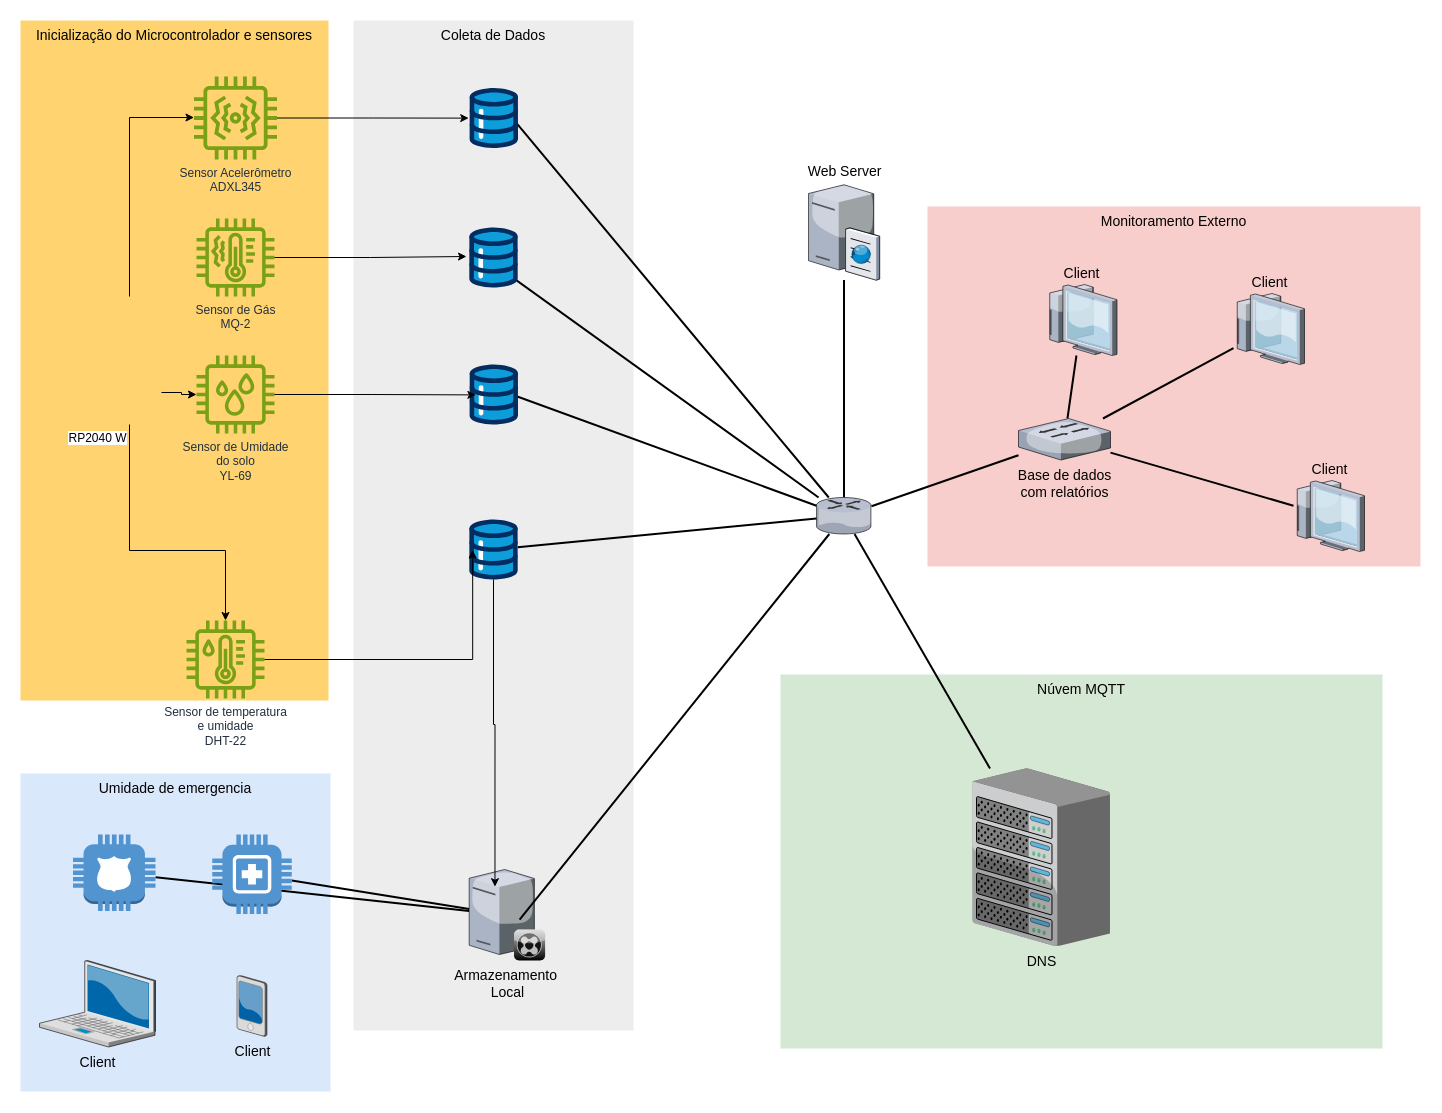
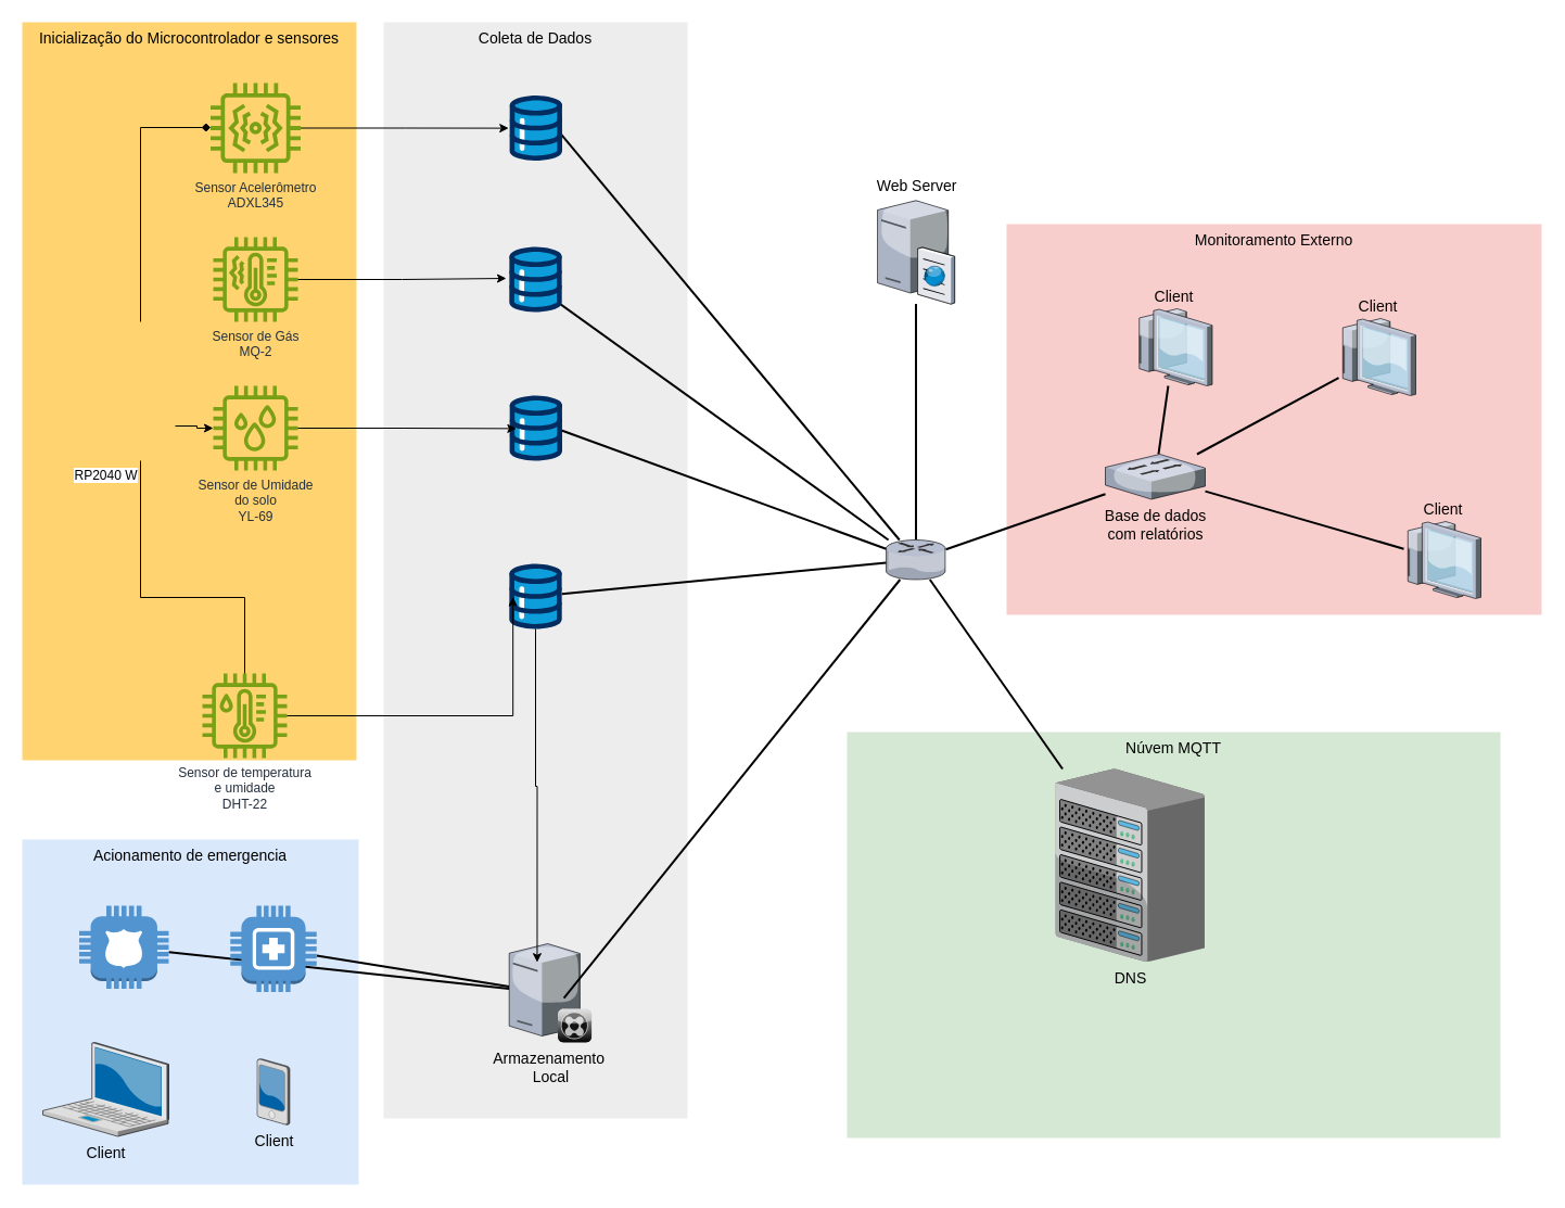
- <mxCell id="34" style="edgeStyle=orthogonalEdgeStyle;rounded=0;orthogonalLoop=1;jettySize=auto;html=1;exitX=0.75;exitY=0;exitDx=0;exitDy=0;" edge="1" parent="1" source="37" target="30"><mxGeometry relative="1" as="geometry"><Array as="points"><mxPoint x="129" y="117" /></Array></mxGeometry></mxCell>
+ <mxCell id="34" style="edgeStyle=orthogonalEdgeStyle;rounded=0;orthogonalLoop=1;jettySize=auto;html=1;exitX=0.75;exitY=0;exitDx=0;exitDy=0;endArrow=diamond;" edge="1" parent="1" source="37" target="30"><mxGeometry relative="1" as="geometry"><Array as="points"><mxPoint x="129" y="117" /></Array></mxGeometry></mxCell>
- <mxCell id="36" style="edgeStyle=orthogonalEdgeStyle;rounded=0;orthogonalLoop=1;jettySize=auto;html=1;exitX=0.75;exitY=1;exitDx=0;exitDy=0;" edge="1" parent="1" source="37" target="33"><mxGeometry relative="1" as="geometry"><Array as="points"><mxPoint x="129" y="550" /></Array></mxGeometry></mxCell>
+ <mxCell id="36" style="edgeStyle=orthogonalEdgeStyle;rounded=0;orthogonalLoop=1;jettySize=auto;html=1;exitX=0.75;exitY=1;exitDx=0;exitDy=0;endArrow=none;" edge="1" parent="1" source="37" target="33"><mxGeometry relative="1" as="geometry"><Array as="points"><mxPoint x="129" y="550" /></Array></mxGeometry></mxCell>
- <mxCell id="5" value="Umidade de emergencia" style="whiteSpace=wrap;html=1;fillColor=#dae8fc;fontSize=14;strokeColor=none;verticalAlign=top;" parent="1" vertex="1"><mxGeometry x="20" y="773" width="310" height="318" as="geometry" /></mxCell>
+ <mxCell id="5" value="Acionamento de emergencia" style="whiteSpace=wrap;html=1;fillColor=#dae8fc;fontSize=14;strokeColor=none;verticalAlign=top;" parent="1" vertex="1"><mxGeometry x="20" y="773" width="310" height="318" as="geometry" /></mxCell>
- <mxCell id="17" value="DNS" style="verticalLabelPosition=bottom;aspect=fixed;html=1;verticalAlign=top;strokeColor=none;shape=mxgraph.citrix.chassis;fillColor=#66B2FF;gradientColor=#0066CC;fontSize=14;" parent="1" vertex="1"><mxGeometry x="972" y="768" width="137.5" height="177.5" as="geometry" /></mxCell>
+ <mxCell id="17" value="DNS" style="verticalLabelPosition=bottom;aspect=fixed;html=1;verticalAlign=top;strokeColor=none;shape=mxgraph.citrix.chassis;fillColor=#66B2FF;gradientColor=#0066CC;fontSize=14;" parent="1" vertex="1"><mxGeometry x="972" y="708" width="137.5" height="177.5" as="geometry" /></mxCell>
